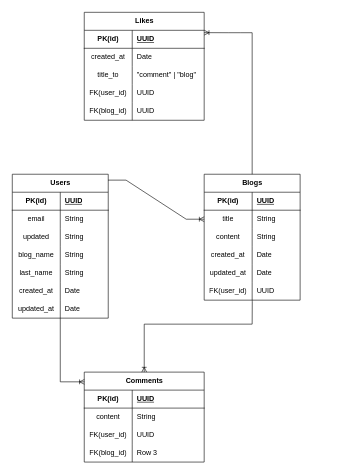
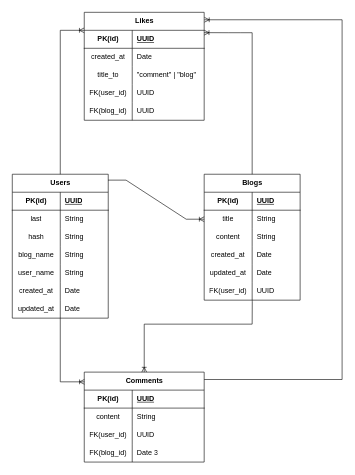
+ <mxCell id="44" value="" style="fontSize=12;html=1;endArrow=ERoneToMany;rounded=0;exitX=0.5;exitY=0;exitDx=0;exitDy=0;edgeStyle=elbowEdgeStyle;elbow=vertical;" parent="1" source="2" target="59" edge="1"><mxGeometry width="100" height="100" relative="1" as="geometry"><mxPoint x="100" y="230" as="sourcePoint" /><mxPoint x="160" y="49.45" as="targetPoint" /><Array as="points"><mxPoint x="130" y="50" /></Array></mxGeometry></mxCell>
- <mxCell id="7" value="email" style="shape=partialRectangle;connectable=0;fillColor=none;top=0;left=0;bottom=0;right=0;editable=1;overflow=hidden;whiteSpace=wrap;html=1;" parent="6" vertex="1"><mxGeometry width="80" height="30" as="geometry"><mxRectangle width="80" height="30" as="alternateBounds" /></mxGeometry></mxCell>
+ <mxCell id="7" value="last" style="shape=partialRectangle;connectable=0;fillColor=none;top=0;left=0;bottom=0;right=0;editable=1;overflow=hidden;whiteSpace=wrap;html=1;" parent="6" vertex="1"><mxGeometry width="80" height="30" as="geometry"><mxRectangle width="80" height="30" as="alternateBounds" /></mxGeometry></mxCell>
- <mxCell id="10" value="updated" style="shape=partialRectangle;connectable=0;fillColor=none;top=0;left=0;bottom=0;right=0;editable=1;overflow=hidden;whiteSpace=wrap;html=1;" parent="9" vertex="1"><mxGeometry width="80" height="30" as="geometry"><mxRectangle width="80" height="30" as="alternateBounds" /></mxGeometry></mxCell>
+ <mxCell id="10" value="hash" style="shape=partialRectangle;connectable=0;fillColor=none;top=0;left=0;bottom=0;right=0;editable=1;overflow=hidden;whiteSpace=wrap;html=1;" parent="9" vertex="1"><mxGeometry width="80" height="30" as="geometry"><mxRectangle width="80" height="30" as="alternateBounds" /></mxGeometry></mxCell>
- <mxCell id="16" value="last_name" style="shape=partialRectangle;connectable=0;fillColor=none;top=0;left=0;bottom=0;right=0;editable=1;overflow=hidden;whiteSpace=wrap;html=1;" parent="15" vertex="1"><mxGeometry width="80" height="30" as="geometry"><mxRectangle width="80" height="30" as="alternateBounds" /></mxGeometry></mxCell>
+ <mxCell id="16" value="user_name" style="shape=partialRectangle;connectable=0;fillColor=none;top=0;left=0;bottom=0;right=0;editable=1;overflow=hidden;whiteSpace=wrap;html=1;" parent="15" vertex="1"><mxGeometry width="80" height="30" as="geometry"><mxRectangle width="80" height="30" as="alternateBounds" /></mxGeometry></mxCell>
+ <mxCell id="75" value="" style="fontSize=12;html=1;endArrow=ERoneToMany;rounded=0;exitX=1;exitY=0.082;exitDx=0;exitDy=0;exitPerimeter=0;edgeStyle=orthogonalEdgeStyle;entryX=1.002;entryY=0.069;entryDx=0;entryDy=0;entryPerimeter=0;" parent="1" source="46" target="59" edge="1"><mxGeometry width="100" height="100" relative="1" as="geometry"><mxPoint x="340" y="640" as="sourcePoint" /><mxPoint x="340" y="50" as="targetPoint" /><Array as="points"><mxPoint x="570" y="632" /><mxPoint x="570" y="33" /><mxPoint x="340" y="33" /></Array></mxGeometry></mxCell>
- <mxCell id="58" value="Row 3" style="shape=partialRectangle;connectable=0;fillColor=none;top=0;left=0;bottom=0;right=0;align=left;spacingLeft=6;overflow=hidden;whiteSpace=wrap;html=1;" parent="56" vertex="1"><mxGeometry x="80" width="120" height="30" as="geometry"><mxRectangle width="120" height="30" as="alternateBounds" /></mxGeometry></mxCell>
+ <mxCell id="58" value="Date 3" style="shape=partialRectangle;connectable=0;fillColor=none;top=0;left=0;bottom=0;right=0;align=left;spacingLeft=6;overflow=hidden;whiteSpace=wrap;html=1;" parent="56" vertex="1"><mxGeometry x="80" width="120" height="30" as="geometry"><mxRectangle width="120" height="30" as="alternateBounds" /></mxGeometry></mxCell>
